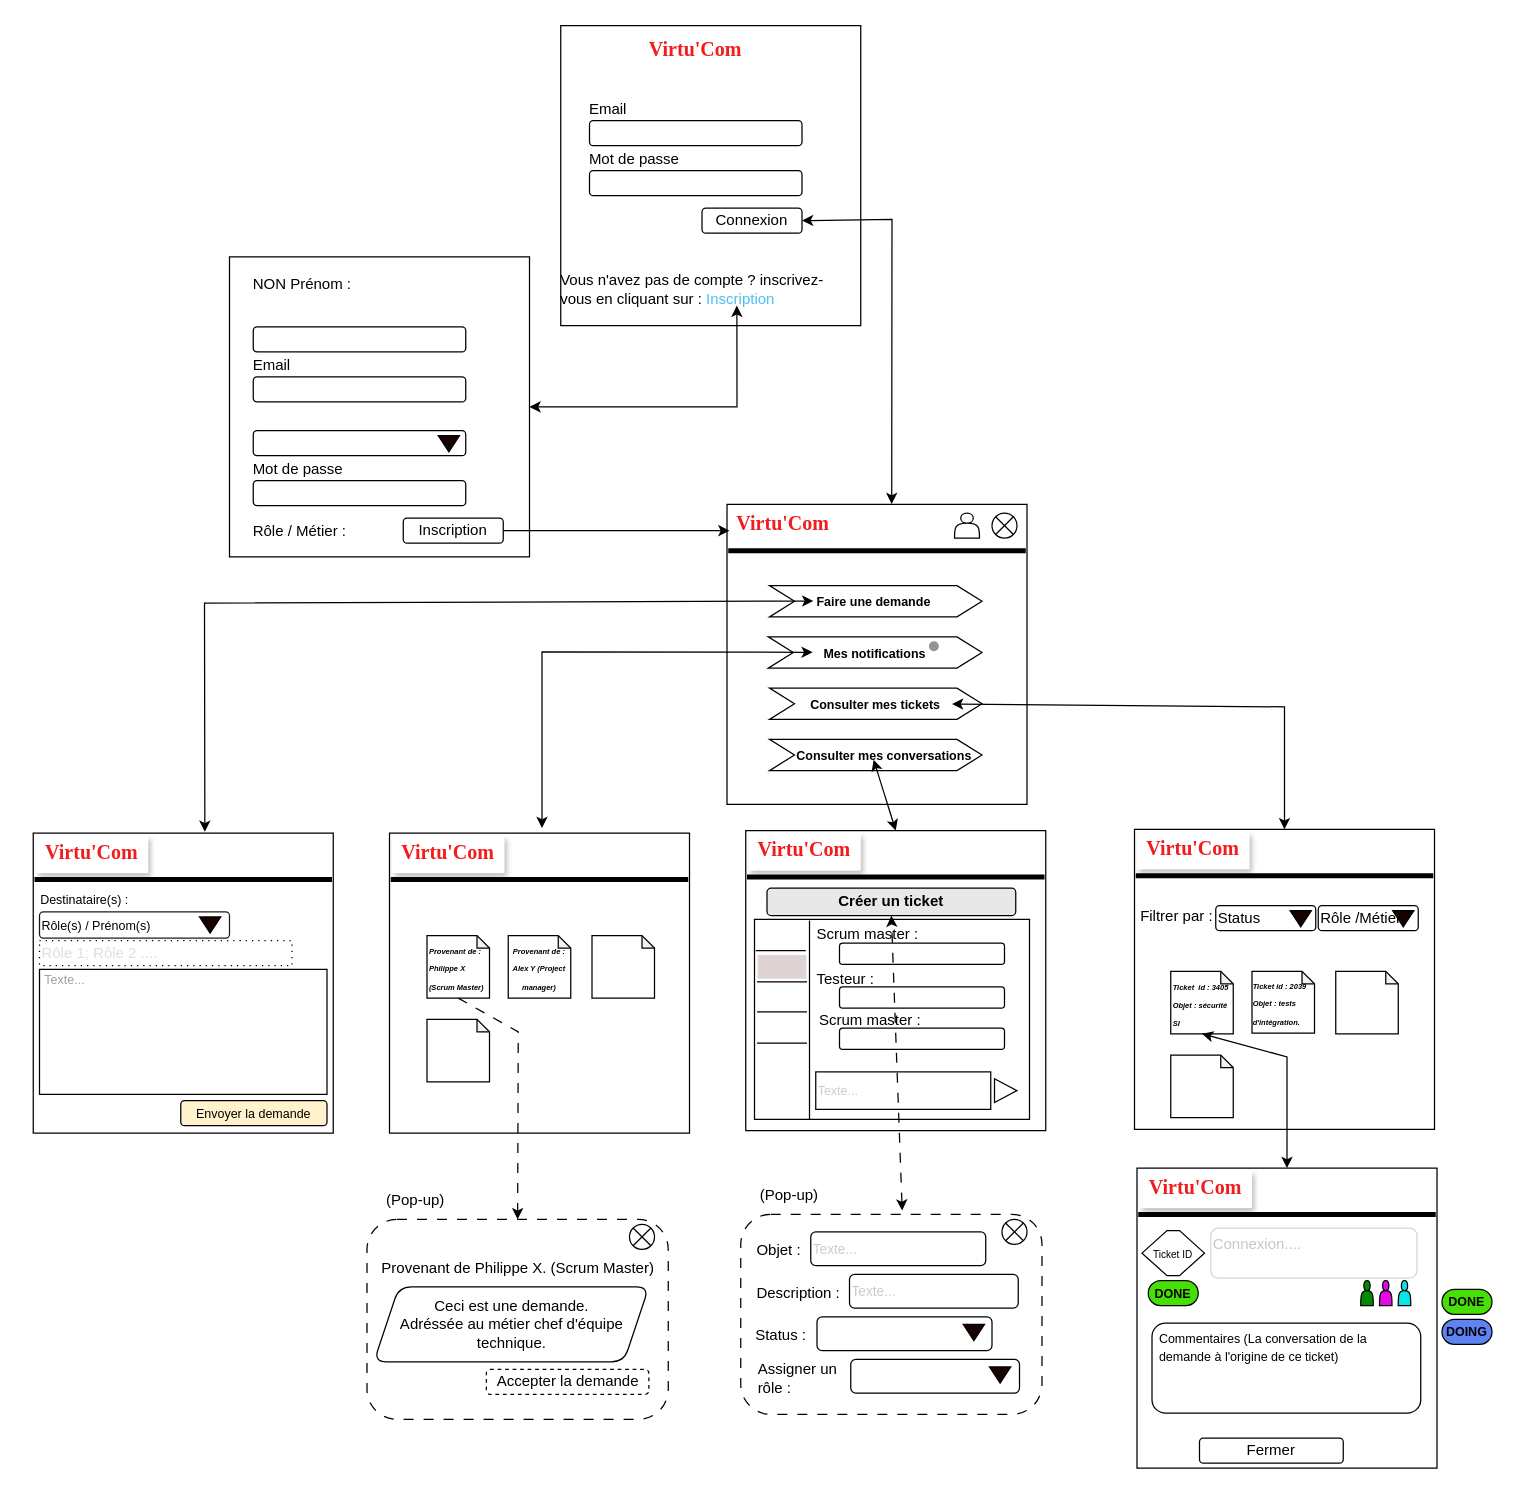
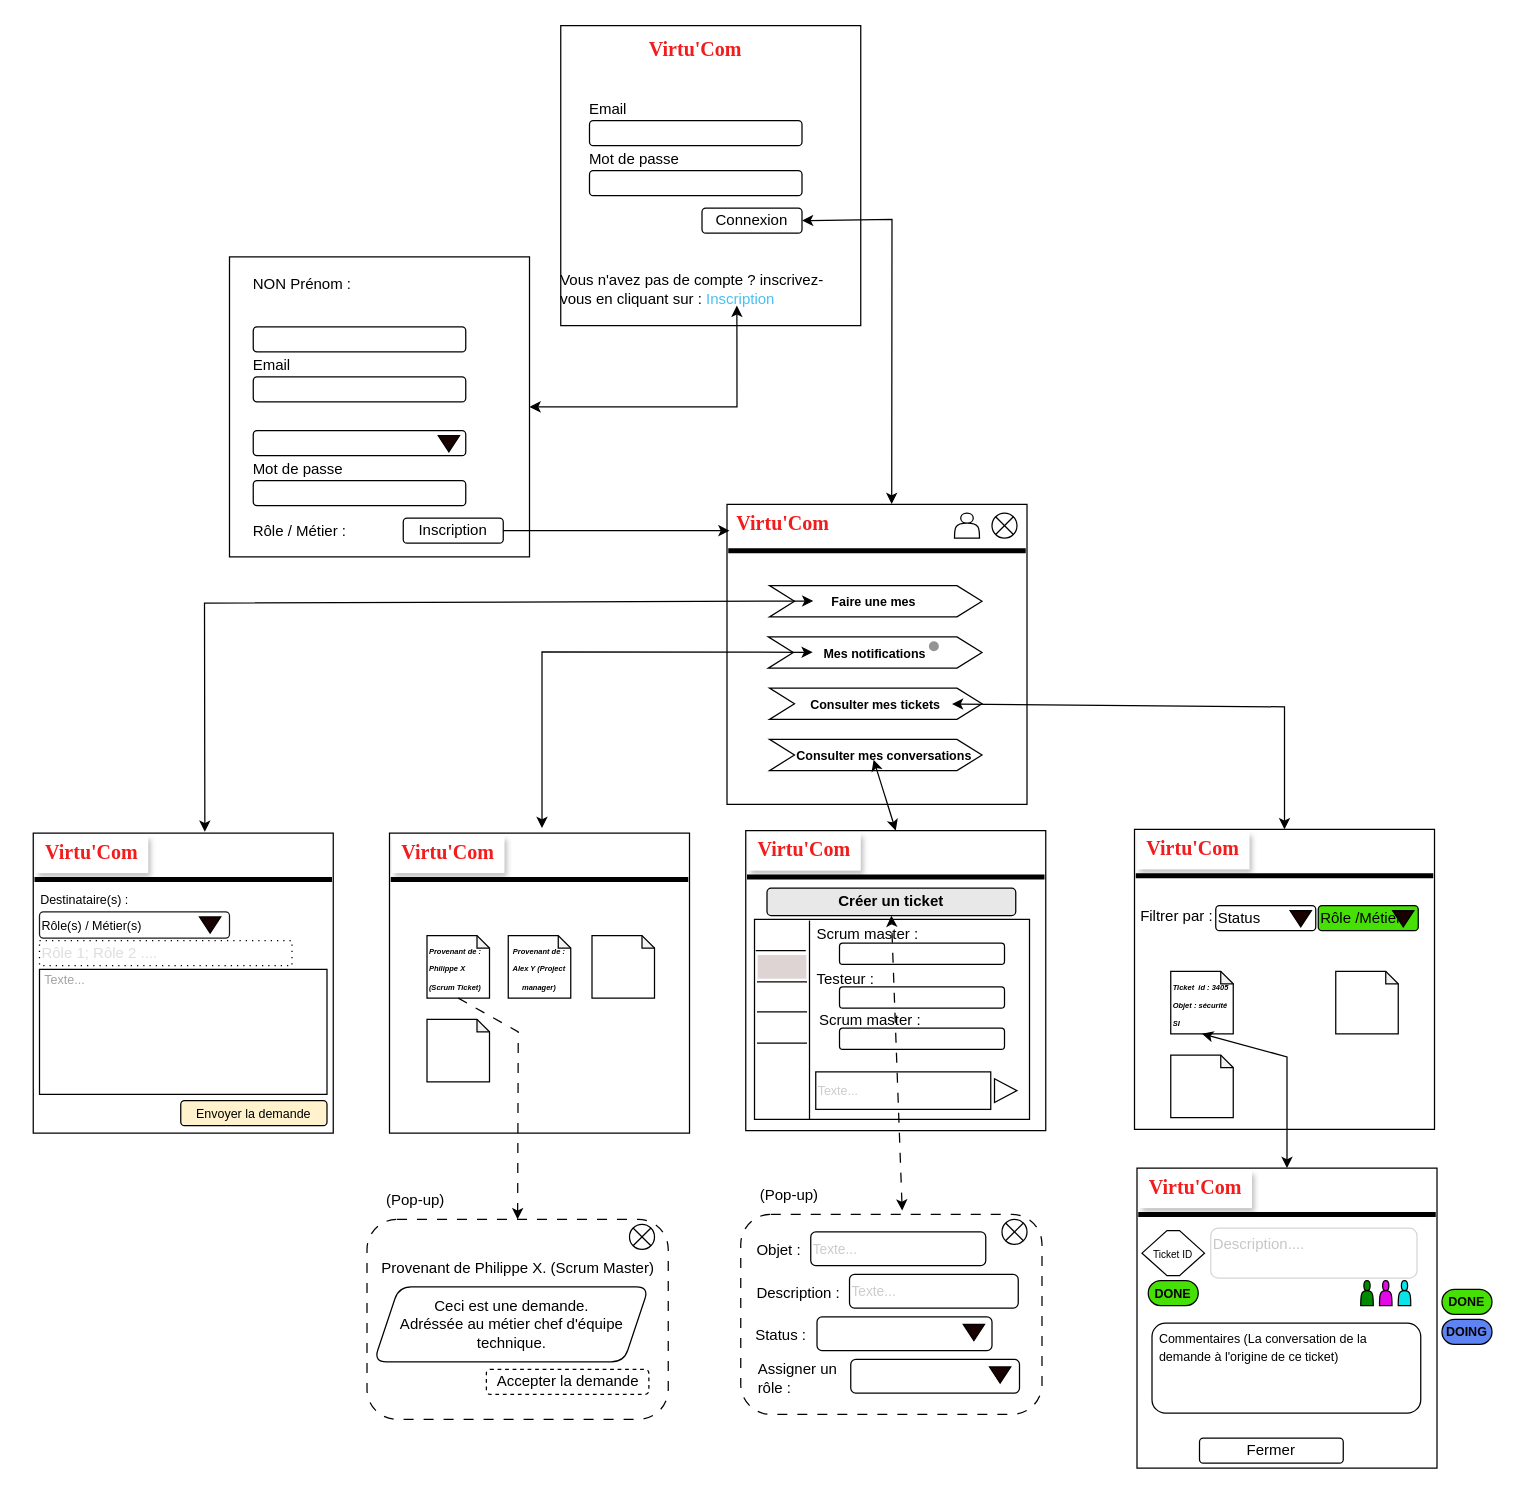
- <mxCell id="31" value="&lt;font size=&quot;1&quot; style=&quot;&quot;&gt;&lt;b style=&quot;&quot;&gt;Faire une demande&amp;nbsp;&lt;/b&gt;&lt;/font&gt;" style="shape=step;perimeter=stepPerimeter;fixedSize=1;points=[];whiteSpace=wrap;html=1;" parent="1" vertex="1"><mxGeometry x="615" y="468" width="170" height="25" as="geometry" /></mxCell>
+ <mxCell id="31" value="&lt;font size=&quot;1&quot; style=&quot;&quot;&gt;&lt;b style=&quot;&quot;&gt;Faire une mes&amp;nbsp;&lt;/b&gt;&lt;/font&gt;" style="shape=step;perimeter=stepPerimeter;fixedSize=1;points=[];whiteSpace=wrap;html=1;" parent="1" vertex="1"><mxGeometry x="615" y="468" width="170" height="25" as="geometry" /></mxCell>
- <mxCell id="108" value="Rôle /Métier" style="rounded=1;whiteSpace=wrap;html=1;align=left;" parent="1" vertex="1"><mxGeometry x="1054" y="724" width="80" height="20" as="geometry" /></mxCell>
+ <mxCell id="108" value="Rôle /Métier" style="rounded=1;whiteSpace=wrap;html=1;align=left;fillColor=#47e006;" parent="1" vertex="1"><mxGeometry x="1054" y="724" width="80" height="20" as="geometry" /></mxCell>
- <mxCell id="43" value="&lt;font style=&quot;font-size: 10px;&quot;&gt;Rôle(s) / Prénom(s)&lt;/font&gt;" style="rounded=1;whiteSpace=wrap;html=1;align=left;opacity=90;" parent="1" vertex="1"><mxGeometry x="31" y="729" width="152" height="21" as="geometry" /></mxCell>
+ <mxCell id="43" value="&lt;font style=&quot;font-size: 10px;&quot;&gt;Rôle(s) / Métier(s)&lt;/font&gt;" style="rounded=1;whiteSpace=wrap;html=1;align=left;opacity=90;" parent="1" vertex="1"><mxGeometry x="31" y="729" width="152" height="21" as="geometry" /></mxCell>
- <mxCell id="58" value="&lt;div style=&quot;&quot;&gt;&lt;span style=&quot;font-size: 6px; background-color: initial;&quot;&gt;&lt;b&gt;&lt;i&gt;Provenant de : Philippe X (Scrum Master)&lt;/i&gt;&lt;/b&gt;&lt;/span&gt;&lt;/div&gt;" style="shape=note;whiteSpace=wrap;html=1;backgroundOutline=1;darkOpacity=0.05;size=10;align=left;" parent="1" vertex="1"><mxGeometry x="341" y="748" width="50" height="50" as="geometry" /></mxCell>
+ <mxCell id="58" value="&lt;div style=&quot;&quot;&gt;&lt;span style=&quot;font-size: 6px; background-color: initial;&quot;&gt;&lt;b&gt;&lt;i&gt;Provenant de : Philippe X (Scrum Ticket)&lt;/i&gt;&lt;/b&gt;&lt;/span&gt;&lt;/div&gt;" style="shape=note;whiteSpace=wrap;html=1;backgroundOutline=1;darkOpacity=0.05;size=10;align=left;" parent="1" vertex="1"><mxGeometry x="341" y="748" width="50" height="50" as="geometry" /></mxCell>
- <mxCell id="87" value="&lt;div style=&quot;text-align: left;&quot;&gt;&lt;span style=&quot;background-color: initial; font-size: 6px;&quot;&gt;&lt;b&gt;&lt;i&gt;Ticket id : 2039&lt;/i&gt;&lt;/b&gt;&lt;/span&gt;&lt;/div&gt;&lt;div style=&quot;text-align: left;&quot;&gt;&lt;span style=&quot;background-color: initial; font-size: 6px;&quot;&gt;&lt;b&gt;&lt;i&gt;Objet : tests d'intégration.&lt;/i&gt;&lt;/b&gt;&lt;/span&gt;&lt;/div&gt;" style="shape=note;whiteSpace=wrap;html=1;backgroundOutline=1;darkOpacity=0.05;size=10;" parent="1" vertex="1"><mxGeometry x="1001" y="776.5" width="50" height="49.5" as="geometry" /></mxCell>
- <mxCell id="94" value="&lt;font color=&quot;#c7c7c7&quot;&gt;Connexion....&lt;/font&gt;&lt;br&gt;&lt;br&gt;" style="rounded=1;whiteSpace=wrap;html=1;align=left;strokeColor=#d7d6d6;" parent="1" vertex="1"><mxGeometry x="968" y="982" width="165" height="40" as="geometry" /></mxCell>
+ <mxCell id="94" value="&lt;font color=&quot;#c7c7c7&quot;&gt;Description....&lt;/font&gt;&lt;br&gt;&lt;br&gt;" style="rounded=1;whiteSpace=wrap;html=1;align=left;strokeColor=#d7d6d6;" parent="1" vertex="1"><mxGeometry x="968" y="982" width="165" height="40" as="geometry" /></mxCell>
